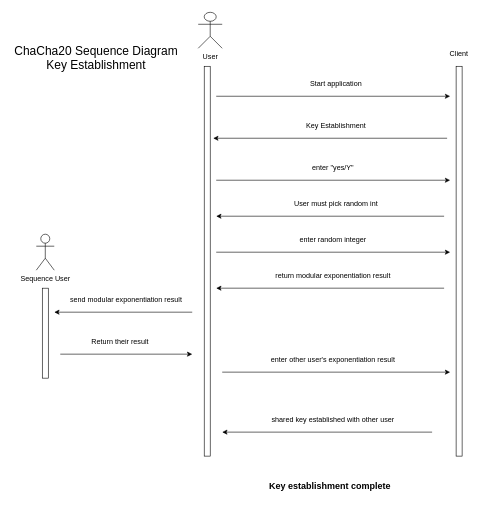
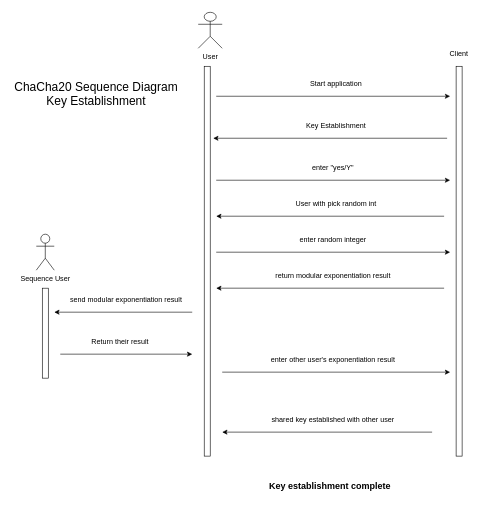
- <mxCell id="29" value="&lt;font style=&quot;font-size: 20px&quot;&gt;ChaCha20 Sequence Diagram Key Establishment&lt;/font&gt;" style="text;html=1;strokeColor=none;fillColor=none;align=center;verticalAlign=middle;whiteSpace=wrap;rounded=0;" vertex="1" parent="1"><mxGeometry x="20" y="20" width="280" height="150" as="geometry" /></mxCell>
+ <mxCell id="29" value="&lt;font style=&quot;font-size: 20px&quot;&gt;ChaCha20 Sequence Diagram Key Establishment&lt;/font&gt;" style="text;html=1;strokeColor=none;fillColor=none;align=center;verticalAlign=middle;whiteSpace=wrap;rounded=0;" vertex="1" parent="1"><mxGeometry x="20" y="80" width="280" height="150" as="geometry" /></mxCell>
- <mxCell id="13" value="User must pick random int" style="text;html=1;strokeColor=none;fillColor=none;align=center;verticalAlign=middle;whiteSpace=wrap;rounded=0;" vertex="1" parent="1"><mxGeometry x="460" y="330" width="200" height="20" as="geometry" /></mxCell>
+ <mxCell id="13" value="User with pick random int" style="text;html=1;strokeColor=none;fillColor=none;align=center;verticalAlign=middle;whiteSpace=wrap;rounded=0;" vertex="1" parent="1"><mxGeometry x="460" y="330" width="200" height="20" as="geometry" /></mxCell>
